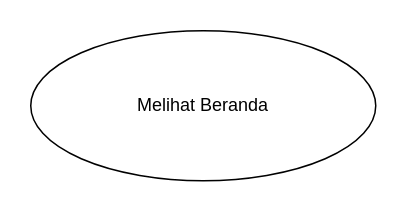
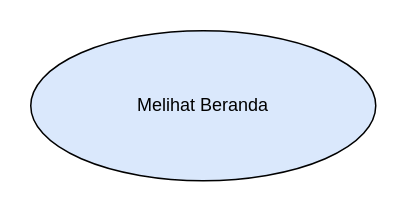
- <mxCell id="2" value="Melihat Beranda" style="ellipse;whiteSpace=wrap;html=1;" vertex="1" parent="1"><mxGeometry x="20" y="20" width="230" height="100" as="geometry" /></mxCell>
+ <mxCell id="2" value="Melihat Beranda" style="ellipse;whiteSpace=wrap;html=1;fillColor=#dae8fc;" vertex="1" parent="1"><mxGeometry x="20" y="20" width="230" height="100" as="geometry" /></mxCell>
